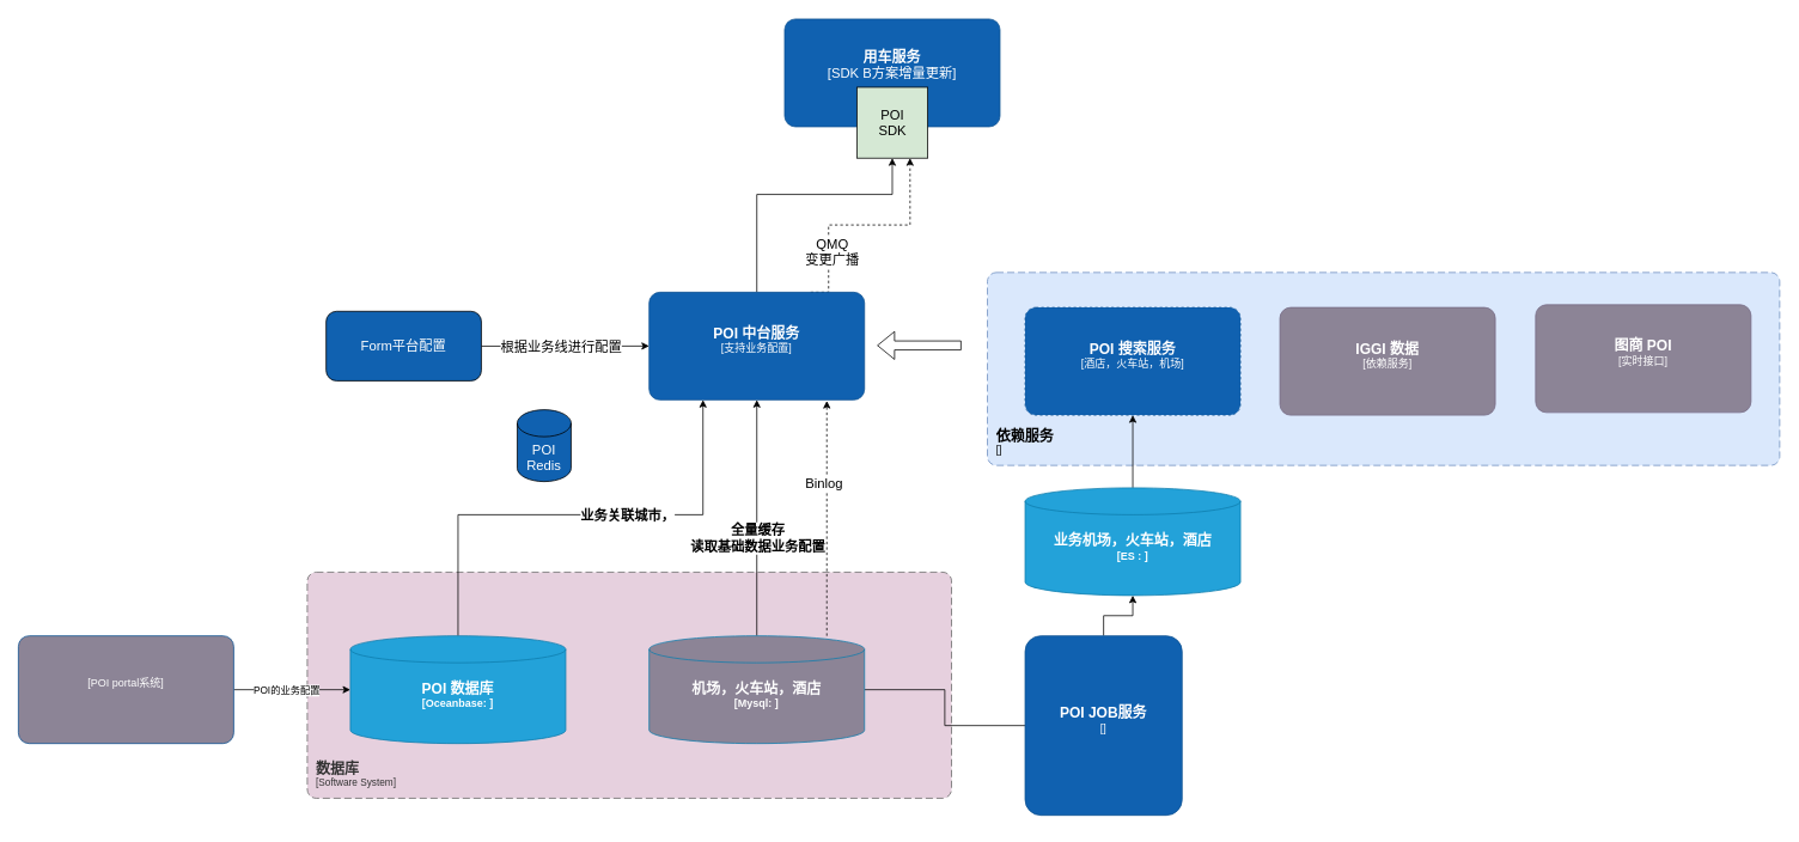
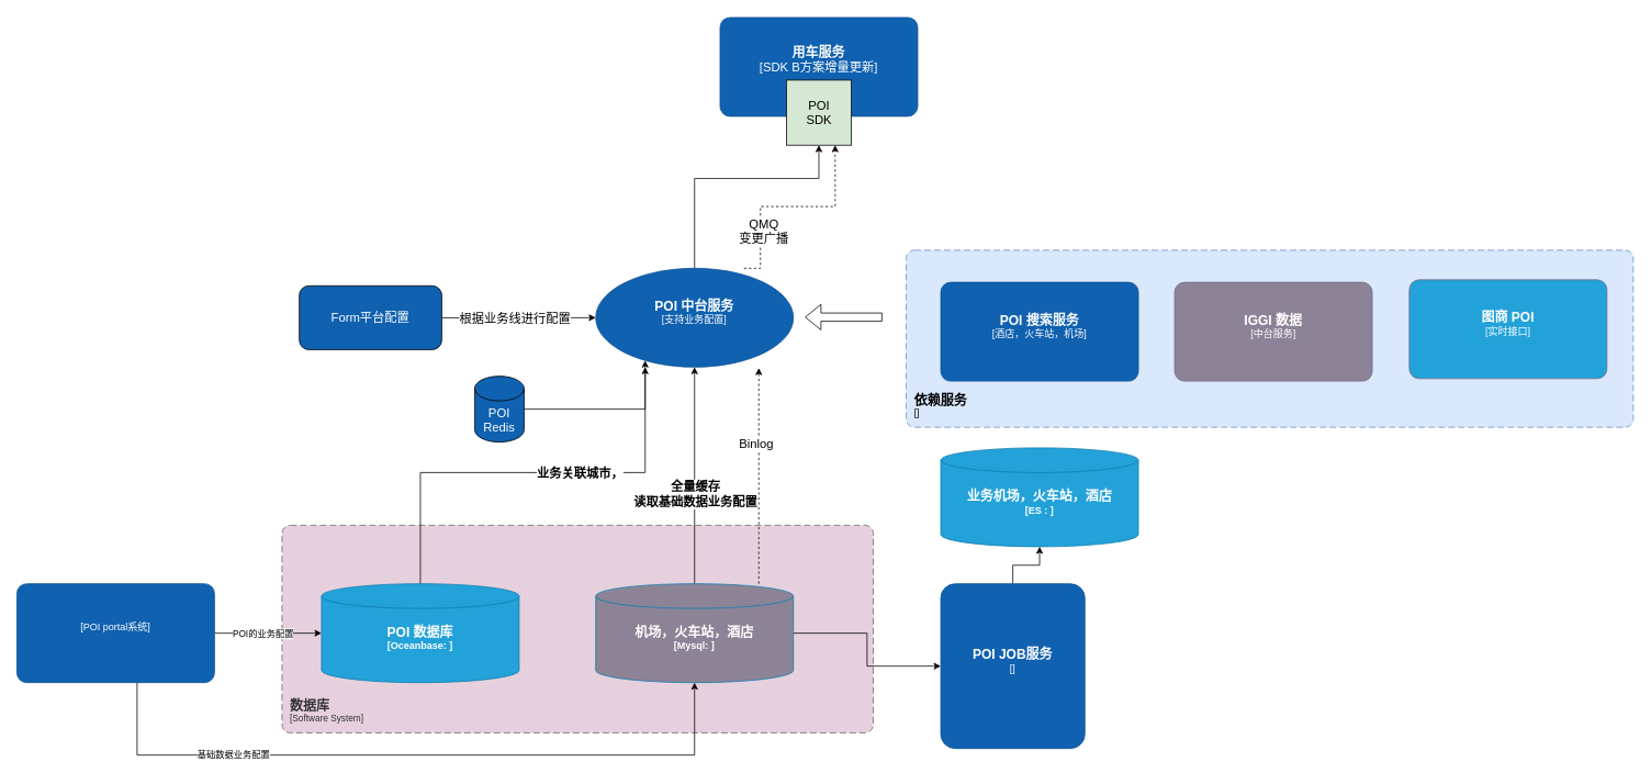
- <mxCell id="7" value="&lt;font style=&quot;font-size: 16px&quot;&gt;&lt;b&gt;POI 中台服务&lt;/b&gt;&lt;/font&gt;&lt;div&gt;[支持业务配置]&lt;/div&gt;&lt;br&gt;&lt;div&gt;&lt;font style=&quot;font-size: 11px&quot;&gt;&lt;font color=&quot;#cccccc&quot;&gt;&lt;/font&gt;&lt;/div&gt;" style="rounded=1;whiteSpace=wrap;html=1;labelBackgroundColor=none;fillColor=#1061B0;fontColor=#ffffff;align=center;arcSize=10;strokeColor=#0D5091;metaEdit=1;resizable=0;points=[[0.25,0,0],[0.5,0,0],[0.75,0,0],[1,0.25,0],[1,0.5,0],[1,0.75,0],[0.75,1,0],[0.5,1,0],[0.25,1,0],[0,0.75,0],[0,0.5,0],[0,0.25,0]];" parent="1" vertex="1"><mxGeometry x="723" y="325" width="240" height="120" as="geometry" /></mxCell>
+ <mxCell id="7" value="&lt;font style=&quot;font-size: 16px&quot;&gt;&lt;b&gt;POI 中台服务&lt;/b&gt;&lt;/font&gt;&lt;div&gt;[支持业务配置]&lt;/div&gt;&lt;br&gt;&lt;div&gt;&lt;font style=&quot;font-size: 11px&quot;&gt;&lt;font color=&quot;#cccccc&quot;&gt;&lt;/font&gt;&lt;/div&gt;" style="ellipse;whiteSpace=wrap;html=1;labelBackgroundColor=none;fillColor=#1061B0;fontColor=#ffffff;align=center;arcSize=10;strokeColor=#0D5091;metaEdit=1;resizable=0;points=[[0.25,0,0],[0.5,0,0],[0.75,0,0],[1,0.25,0],[1,0.5,0],[1,0.75,0],[0.75,1,0],[0.5,1,0],[0.25,1,0],[0,0.75,0],[0,0.5,0],[0,0.25,0]];" parent="1" vertex="1"><mxGeometry x="723" y="325" width="240" height="120" as="geometry" /></mxCell>
- <mxCell id="13" value="&lt;font style=&quot;font-size: 16px&quot;&gt;&lt;b&gt;图商 POI&lt;/b&gt;&lt;/font&gt;&lt;div&gt;[实时接口]&lt;/div&gt;&lt;br&gt;&lt;div&gt;&lt;font style=&quot;font-size: 11px&quot;&gt;&lt;font color=&quot;#cccccc&quot;&gt;&lt;/font&gt;&lt;/div&gt;" style="rounded=1;whiteSpace=wrap;html=1;labelBackgroundColor=none;fillColor=#8C8496;fontColor=#ffffff;align=center;arcSize=10;strokeColor=#736782;metaEdit=1;resizable=0;points=[[0.25,0,0],[0.5,0,0],[0.75,0,0],[1,0.25,0],[1,0.5,0],[1,0.75,0],[0.75,1,0],[0.5,1,0],[0.25,1,0],[0,0.75,0],[0,0.5,0],[0,0.25,0]];" parent="1" vertex="1"><mxGeometry x="1711" y="339" width="240" height="120" as="geometry" /></mxCell>
+ <mxCell id="13" value="&lt;font style=&quot;font-size: 16px&quot;&gt;&lt;b&gt;图商 POI&lt;/b&gt;&lt;/font&gt;&lt;div&gt;[实时接口]&lt;/div&gt;&lt;br&gt;&lt;div&gt;&lt;font style=&quot;font-size: 11px&quot;&gt;&lt;font color=&quot;#cccccc&quot;&gt;&lt;/font&gt;&lt;/div&gt;" style="rounded=1;whiteSpace=wrap;html=1;labelBackgroundColor=none;fillColor=#23a2d9;fontColor=#ffffff;align=center;arcSize=10;strokeColor=#736782;metaEdit=1;resizable=0;points=[[0.25,0,0],[0.5,0,0],[0.75,0,0],[1,0.25,0],[1,0.5,0],[1,0.75,0],[0.75,1,0],[0.5,1,0],[0.25,1,0],[0,0.75,0],[0,0.5,0],[0,0.25,0]];" parent="1" vertex="1"><mxGeometry x="1711" y="339" width="240" height="120" as="geometry" /></mxCell>
- <mxCell id="19" value="&lt;font style=&quot;font-size: 16px&quot;&gt;&lt;b&gt;POI 搜索服务&lt;/b&gt;&lt;/font&gt;&lt;div&gt;[酒店，火车站，机场]&lt;/div&gt;&lt;br&gt;&lt;div&gt;&lt;font style=&quot;font-size: 11px&quot;&gt;&lt;font color=&quot;#cccccc&quot;&gt;&lt;/font&gt;&lt;/div&gt;" style="rounded=1;whiteSpace=wrap;html=1;labelBackgroundColor=none;fillColor=#1061B0;fontColor=#ffffff;align=center;arcSize=10;strokeColor=#0D5091;metaEdit=1;resizable=0;points=[[0.25,0,0],[0.5,0,0],[0.75,0,0],[1,0.25,0],[1,0.5,0],[1,0.75,0],[0.75,1,0],[0.5,1,0],[0.25,1,0],[0,0.75,0],[0,0.5,0],[0,0.25,0]];dashed=1;" parent="1" vertex="1"><mxGeometry x="1142" y="342" width="240" height="120" as="geometry" /></mxCell>
+ <mxCell id="19" value="&lt;font style=&quot;font-size: 16px&quot;&gt;&lt;b&gt;POI 搜索服务&lt;/b&gt;&lt;/font&gt;&lt;div&gt;[酒店，火车站，机场]&lt;/div&gt;&lt;br&gt;&lt;div&gt;&lt;font style=&quot;font-size: 11px&quot;&gt;&lt;font color=&quot;#cccccc&quot;&gt;&lt;/font&gt;&lt;/div&gt;" style="rounded=1;whiteSpace=wrap;html=1;labelBackgroundColor=none;fillColor=#1061B0;fontColor=#ffffff;align=center;arcSize=10;strokeColor=#0D5091;metaEdit=1;resizable=0;points=[[0.25,0,0],[0.5,0,0],[0.75,0,0],[1,0.25,0],[1,0.5,0],[1,0.75,0],[0.75,1,0],[0.5,1,0],[0.25,1,0],[0,0.75,0],[0,0.5,0],[0,0.25,0]];" parent="1" vertex="1"><mxGeometry x="1142" y="342" width="240" height="120" as="geometry" /></mxCell>
- <mxCell id="20" value="&lt;font style=&quot;font-size: 16px&quot;&gt;&lt;b&gt;IGGI 数据&lt;/b&gt;&lt;/font&gt;&lt;div&gt;[依赖服务]&lt;/div&gt;&lt;br&gt;&lt;div&gt;&lt;font style=&quot;font-size: 11px&quot;&gt;&lt;font color=&quot;#cccccc&quot;&gt;&lt;/font&gt;&lt;/div&gt;" style="rounded=1;whiteSpace=wrap;html=1;labelBackgroundColor=none;fillColor=#8C8496;fontColor=#ffffff;align=center;arcSize=10;strokeColor=#736782;metaEdit=1;resizable=0;points=[[0.25,0,0],[0.5,0,0],[0.75,0,0],[1,0.25,0],[1,0.5,0],[1,0.75,0],[0.75,1,0],[0.5,1,0],[0.25,1,0],[0,0.75,0],[0,0.5,0],[0,0.25,0]];" parent="1" vertex="1"><mxGeometry x="1426" y="342" width="240" height="120" as="geometry" /></mxCell>
+ <mxCell id="20" value="&lt;font style=&quot;font-size: 16px&quot;&gt;&lt;b&gt;IGGI 数据&lt;/b&gt;&lt;/font&gt;&lt;div&gt;[中台服务]&lt;/div&gt;&lt;br&gt;&lt;div&gt;&lt;font style=&quot;font-size: 11px&quot;&gt;&lt;font color=&quot;#cccccc&quot;&gt;&lt;/font&gt;&lt;/div&gt;" style="rounded=1;whiteSpace=wrap;html=1;labelBackgroundColor=none;fillColor=#8C8496;fontColor=#ffffff;align=center;arcSize=10;strokeColor=#736782;metaEdit=1;resizable=0;points=[[0.25,0,0],[0.5,0,0],[0.75,0,0],[1,0.25,0],[1,0.5,0],[1,0.75,0],[0.75,1,0],[0.5,1,0],[0.25,1,0],[0,0.75,0],[0,0.5,0],[0,0.25,0]];" parent="1" vertex="1"><mxGeometry x="1426" y="342" width="240" height="120" as="geometry" /></mxCell>
- <mxCell id="11" style="edgeStyle=orthogonalEdgeStyle;rounded=0;orthogonalLoop=1;jettySize=auto;html=1;" parent="1" source="12" target="19" edge="1"><mxGeometry relative="1" as="geometry"><mxPoint x="1262" y="523" as="sourcePoint" /></mxGeometry></mxCell>
+ <mxCell id="35" style="edgeStyle=orthogonalEdgeStyle;rounded=0;orthogonalLoop=1;jettySize=auto;html=1;entryX=0.25;entryY=1;entryDx=0;entryDy=0;entryPerimeter=0;fontSize=15;fontColor=#000000;" parent="1" source="36" target="7" edge="1"><mxGeometry relative="1" as="geometry" /></mxCell>
- <mxCell id="18" value="&lt;font style=&quot;font-size: 16px&quot;&gt;&lt;b&gt;&lt;/b&gt;&lt;/font&gt;&lt;div&gt;[POI portal系统]&lt;/div&gt;&lt;br&gt;&lt;div&gt;&lt;font style=&quot;font-size: 11px&quot;&gt;&lt;font color=&quot;#cccccc&quot;&gt;&lt;/font&gt;&lt;/div&gt;" style="rounded=1;whiteSpace=wrap;html=1;labelBackgroundColor=none;fillColor=#8c8496;fontColor=#ffffff;align=center;arcSize=10;strokeColor=#0D5091;metaEdit=1;resizable=0;points=[[0.25,0,0],[0.5,0,0],[0.75,0,0],[1,0.25,0],[1,0.5,0],[1,0.75,0],[0.75,1,0],[0.5,1,0],[0.25,1,0],[0,0.75,0],[0,0.5,0],[0,0.25,0]];" parent="1" vertex="1"><mxGeometry x="20" y="708" width="240" height="120" as="geometry" /></mxCell>
+ <mxCell id="18" value="&lt;font style=&quot;font-size: 16px&quot;&gt;&lt;b&gt;&lt;/b&gt;&lt;/font&gt;&lt;div&gt;[POI portal系统]&lt;/div&gt;&lt;br&gt;&lt;div&gt;&lt;font style=&quot;font-size: 11px&quot;&gt;&lt;font color=&quot;#cccccc&quot;&gt;&lt;/font&gt;&lt;/div&gt;" style="rounded=1;whiteSpace=wrap;html=1;labelBackgroundColor=none;fillColor=#1061B0;fontColor=#ffffff;align=center;arcSize=10;strokeColor=#0D5091;metaEdit=1;resizable=0;points=[[0.25,0,0],[0.5,0,0],[0.75,0,0],[1,0.25,0],[1,0.5,0],[1,0.75,0],[0.75,1,0],[0.5,1,0],[0.25,1,0],[0,0.75,0],[0,0.5,0],[0,0.25,0]];" parent="1" vertex="1"><mxGeometry x="20" y="708" width="240" height="120" as="geometry" /></mxCell>
- <mxCell id="21" style="edgeStyle=orthogonalEdgeStyle;rounded=0;orthogonalLoop=1;jettySize=auto;html=1;endArrow=none;" parent="1" source="26" target="28" edge="1"><mxGeometry relative="1" as="geometry" /></mxCell>
+ <mxCell id="21" style="edgeStyle=orthogonalEdgeStyle;rounded=0;orthogonalLoop=1;jettySize=auto;html=1;" parent="1" source="26" target="28" edge="1"><mxGeometry relative="1" as="geometry" /></mxCell>
+ <mxCell id="16" style="edgeStyle=orthogonalEdgeStyle;rounded=0;orthogonalLoop=1;jettySize=auto;html=1;entryX=0.5;entryY=1;entryDx=0;entryDy=0;entryPerimeter=0;" parent="1" source="18" target="26" edge="1"><mxGeometry relative="1" as="geometry"><Array as="points"><mxPoint x="166" y="916" /><mxPoint x="843" y="916" /></Array></mxGeometry></mxCell>
+ <mxCell id="17" value="基础数据业务配置" style="edgeLabel;html=1;align=center;verticalAlign=middle;resizable=0;points=[];" parent="16" vertex="1" connectable="0"><mxGeometry x="-0.519" y="1" relative="1" as="geometry"><mxPoint x="-1" as="offset" /></mxGeometry></mxCell>
